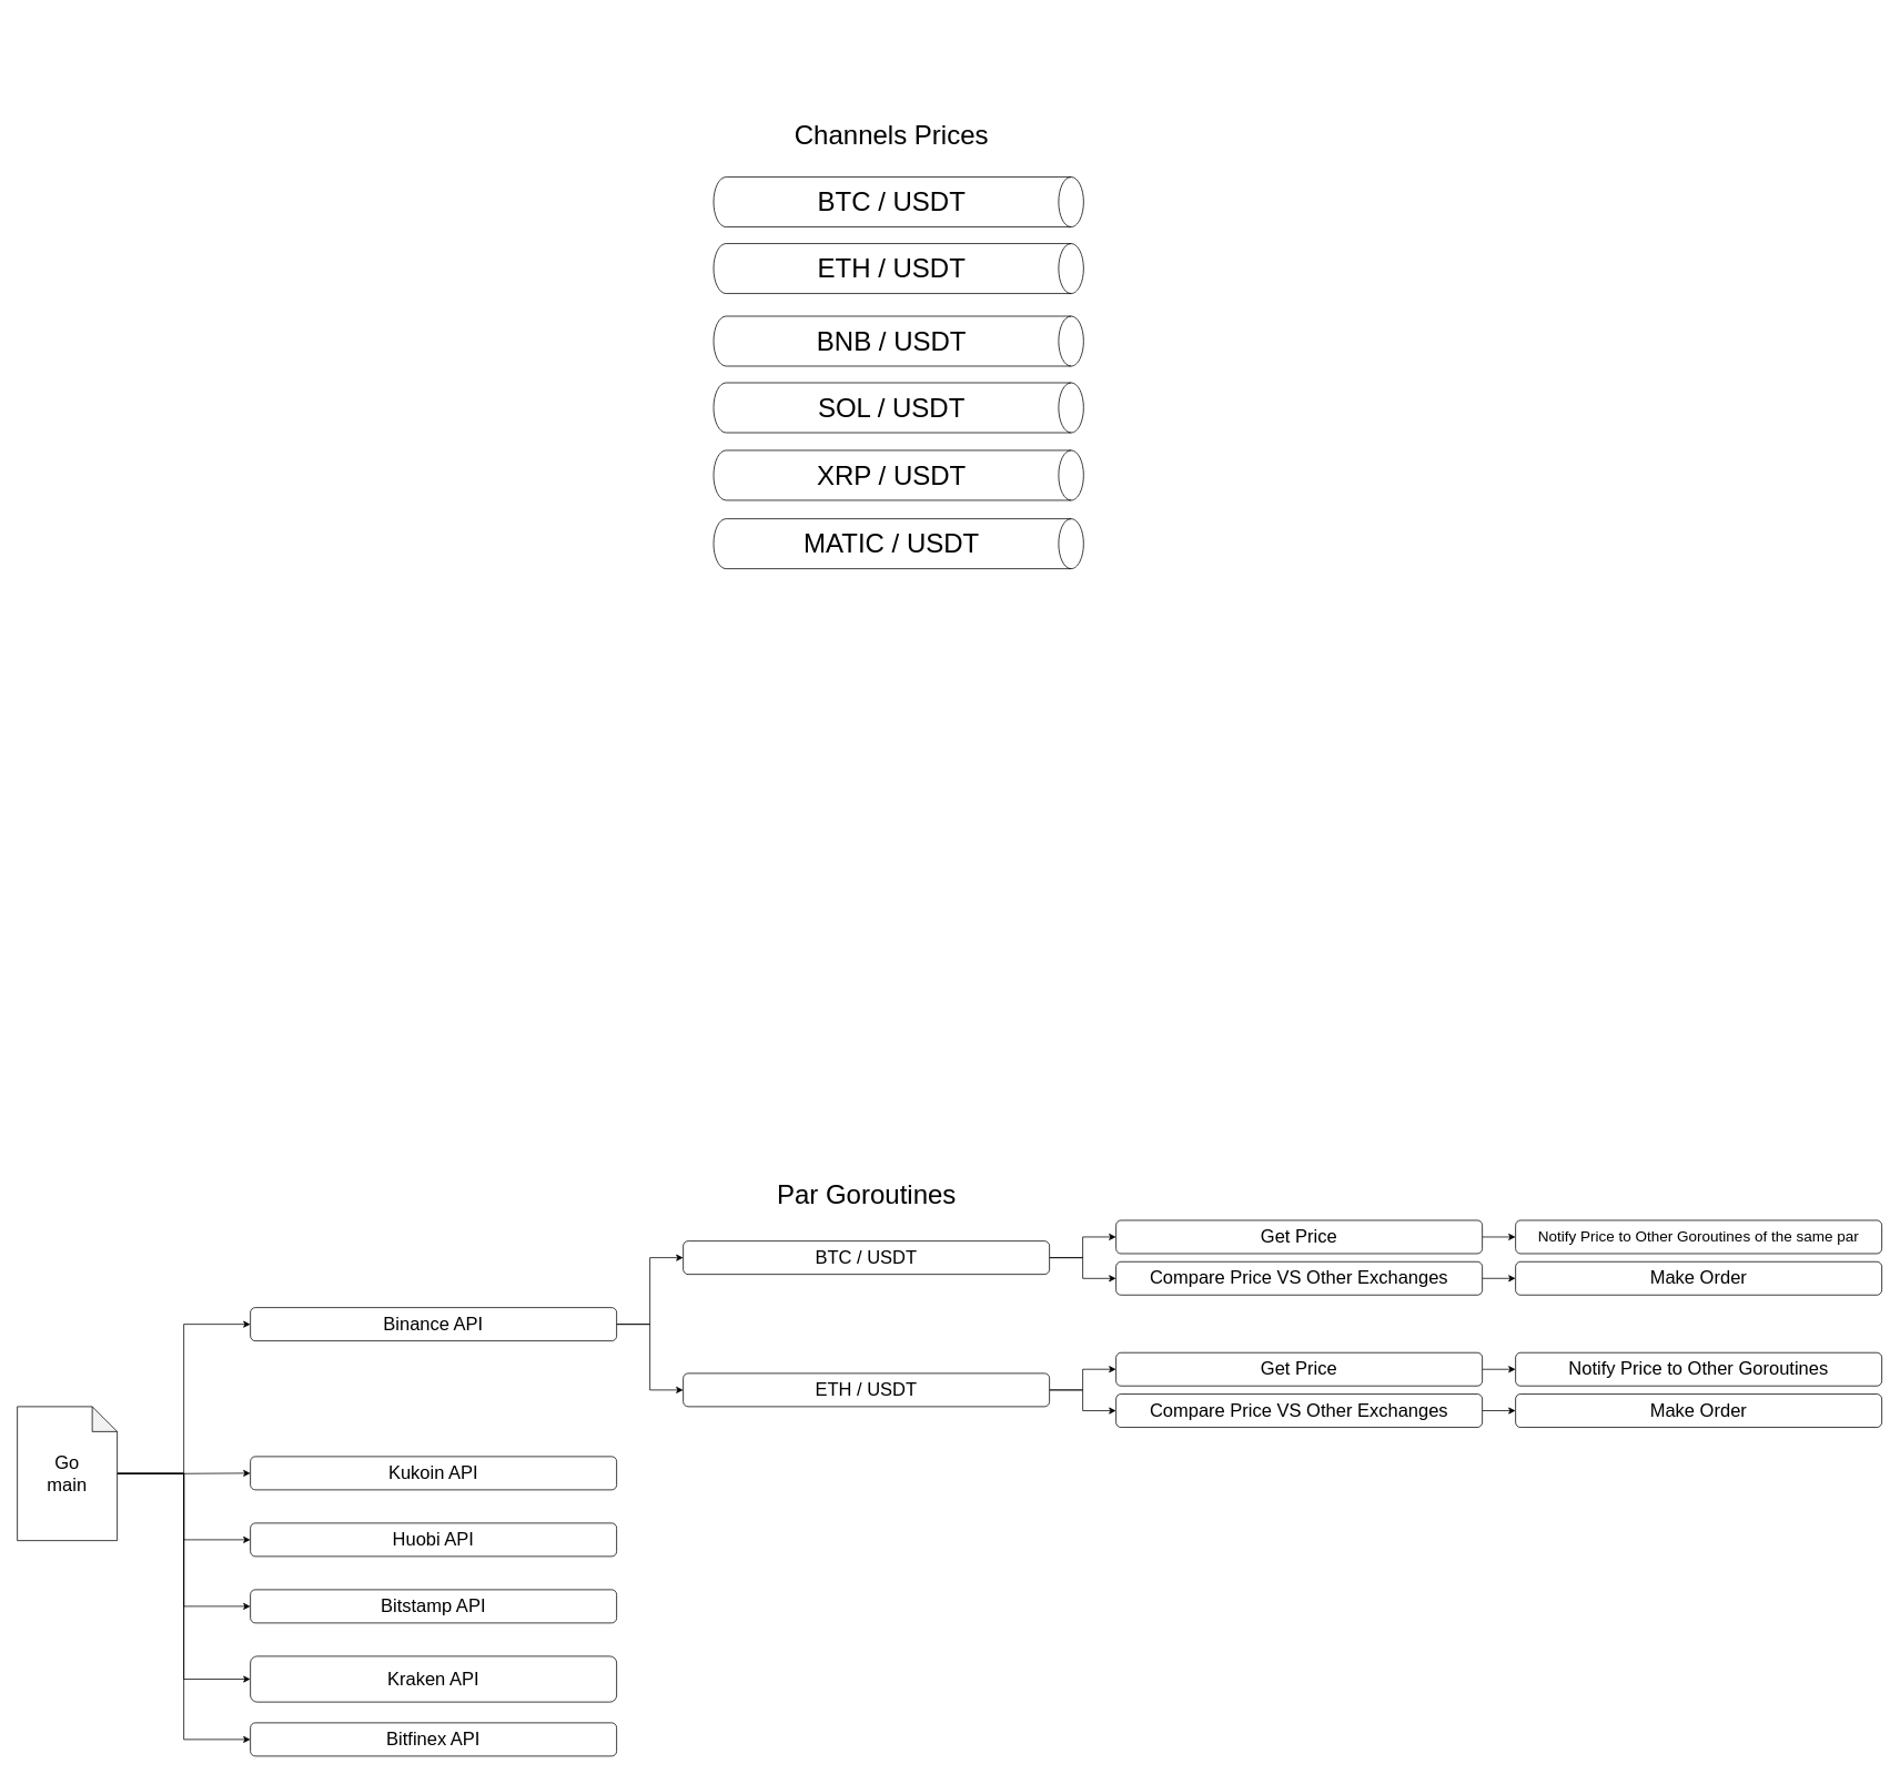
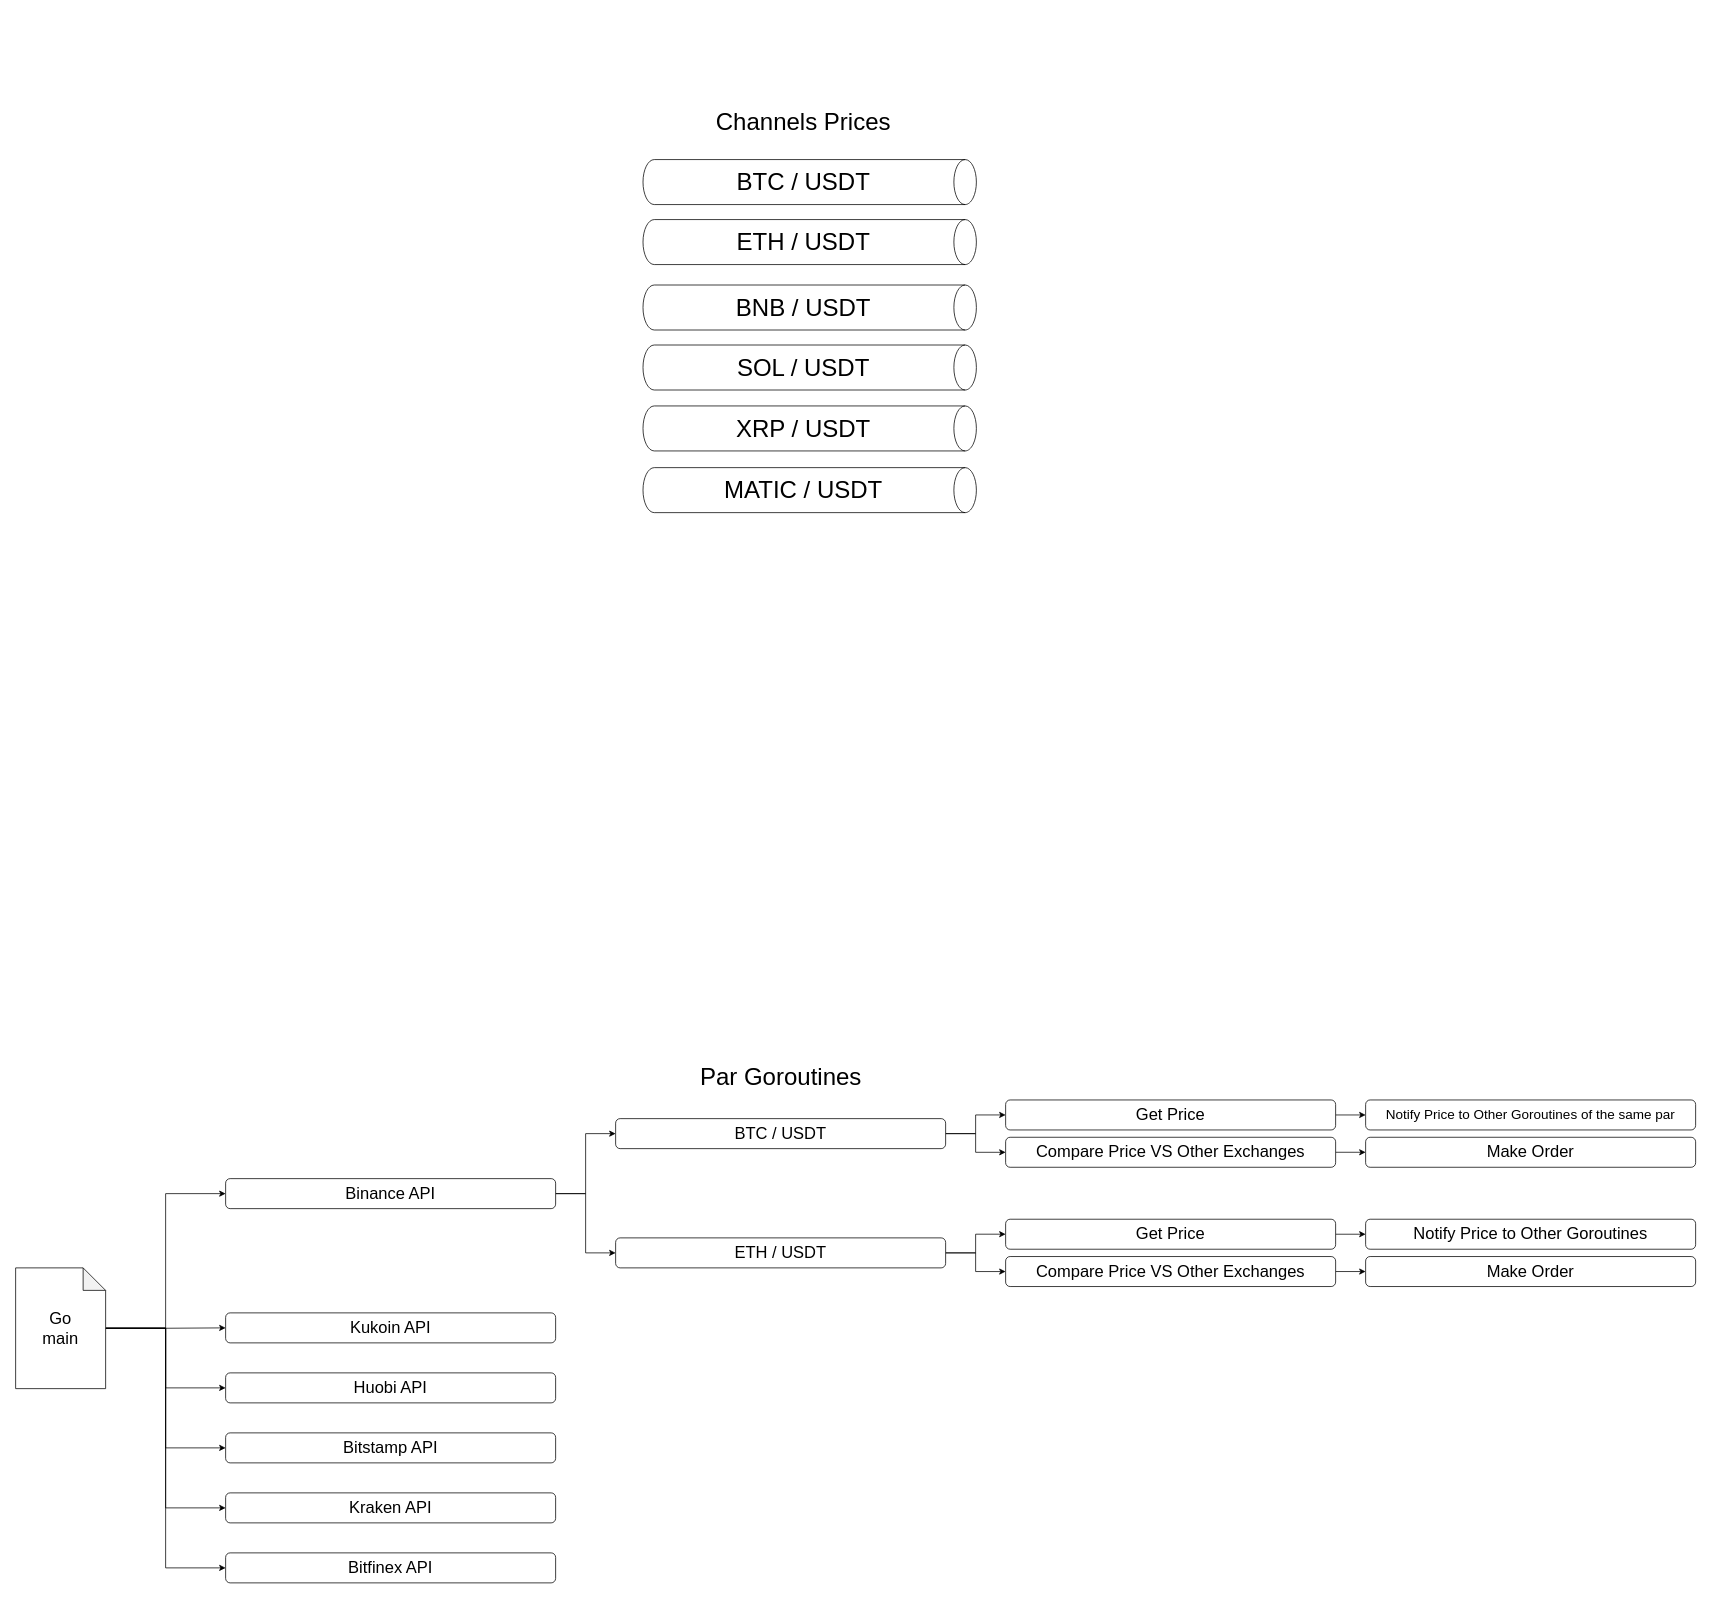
- <mxCell id="15" value="Kraken API" style="rounded=1;whiteSpace=wrap;html=1;fontSize=22;" vertex="1" parent="1"><mxGeometry x="300" y="1990" width="440" height="55" as="geometry" /></mxCell>
+ <mxCell id="15" value="Kraken API" style="rounded=1;whiteSpace=wrap;html=1;fontSize=22;" vertex="1" parent="1"><mxGeometry x="300" y="1990" width="440" height="40" as="geometry" /></mxCell>
